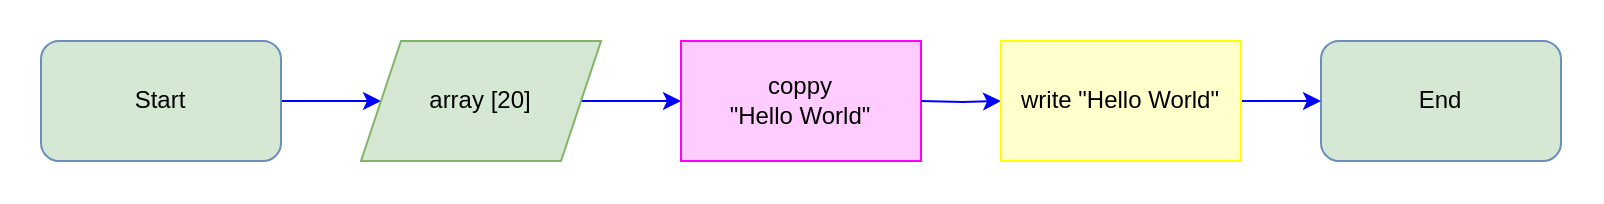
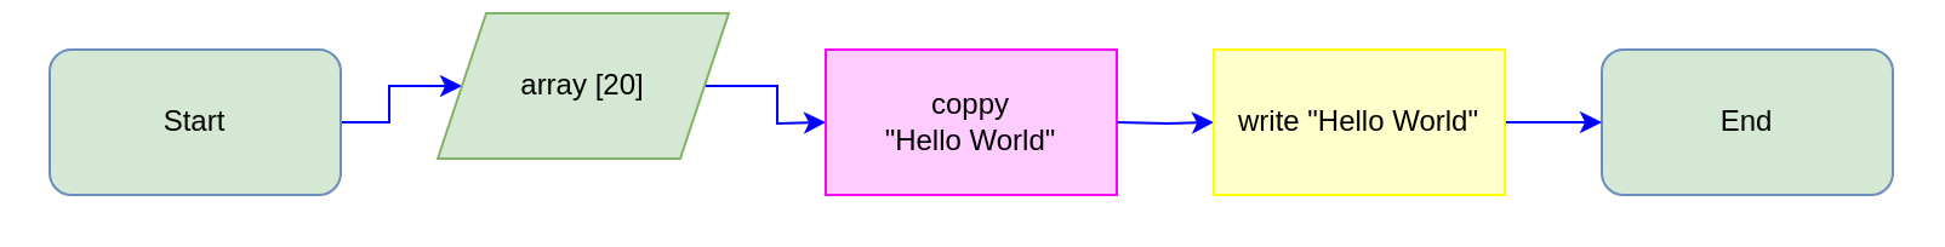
- <mxCell id="5" value="array [20]" style="shape=parallelogram;perimeter=parallelogramPerimeter;whiteSpace=wrap;html=1;fixedSize=1;fillColor=#d5e8d4;strokeColor=#82b366;" parent="1" vertex="1"><mxGeometry x="180" y="20" width="120" height="60" as="geometry" /></mxCell>
+ <mxCell id="5" value="array [20]" style="shape=parallelogram;perimeter=parallelogramPerimeter;whiteSpace=wrap;html=1;fixedSize=1;fillColor=#d5e8d4;strokeColor=#82b366;" parent="1" vertex="1"><mxGeometry x="180" y="5" width="120" height="60" as="geometry" /></mxCell>
